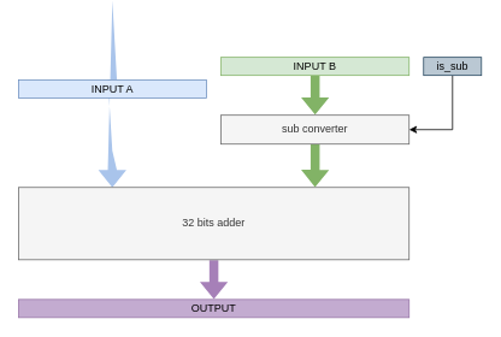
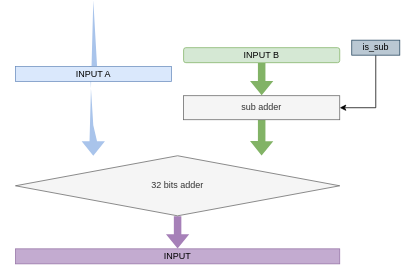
- <mxCell id="5" value="INPUT B" style="rounded=0;whiteSpace=wrap;html=1;fillColor=#d5e8d4;strokeColor=#82b366;" parent="1" vertex="1"><mxGeometry x="244" y="20" width="208" height="20" as="geometry" /></mxCell>
+ <mxCell id="5" value="INPUT B" style="whiteSpace=wrap;html=1;fillColor=#d5e8d4;strokeColor=#82b366;rounded=1;" parent="1" vertex="1"><mxGeometry x="244" y="20" width="208" height="20" as="geometry" /></mxCell>
- <mxCell id="7" value="is_sub" style="rounded=0;whiteSpace=wrap;html=1;fillColor=#bac8d3;strokeColor=#23445d;" parent="1" vertex="1"><mxGeometry x="468" y="20" width="64" height="20" as="geometry" /></mxCell>
+ <mxCell id="7" value="is_sub" style="rounded=0;whiteSpace=wrap;html=1;fillColor=#bac8d3;strokeColor=#23445d;" parent="1" vertex="1"><mxGeometry x="468" y="10" width="64" height="20" as="geometry" /></mxCell>
- <mxCell id="12" value="sub converter" style="rounded=0;whiteSpace=wrap;html=1;fillColor=#f5f5f5;strokeColor=#666666;fontColor=#333333;" parent="1" vertex="1"><mxGeometry x="244" y="84" width="208" height="32" as="geometry" /></mxCell>
+ <mxCell id="12" value="sub adder" style="rounded=0;whiteSpace=wrap;html=1;fillColor=#f5f5f5;strokeColor=#666666;fontColor=#333333;" parent="1" vertex="1"><mxGeometry x="244" y="84" width="208" height="32" as="geometry" /></mxCell>
- <mxCell id="10" value="32 bits adder" style="rounded=0;whiteSpace=wrap;html=1;fillColor=#f5f5f5;strokeColor=#666666;fontColor=#333333;" parent="1" vertex="1"><mxGeometry x="20" y="164" width="432" height="80" as="geometry" /></mxCell>
+ <mxCell id="10" value="32 bits adder" style="rhombus;whiteSpace=wrap;html=1;fillColor=#f5f5f5;strokeColor=#666666;fontColor=#333333;" parent="1" vertex="1"><mxGeometry x="20" y="164" width="432" height="80" as="geometry" /></mxCell>
- <mxCell id="8" value="OUTPUT" style="rounded=0;whiteSpace=wrap;html=1;strokeColor=#9673a6;fillColor=#C3ABD0;" parent="1" vertex="1"><mxGeometry x="20" y="288" width="432" height="20" as="geometry" /></mxCell>
+ <mxCell id="8" value="INPUT" style="rounded=0;whiteSpace=wrap;html=1;strokeColor=#9673a6;fillColor=#C3ABD0;" parent="1" vertex="1"><mxGeometry x="20" y="288" width="432" height="20" as="geometry" /></mxCell>
